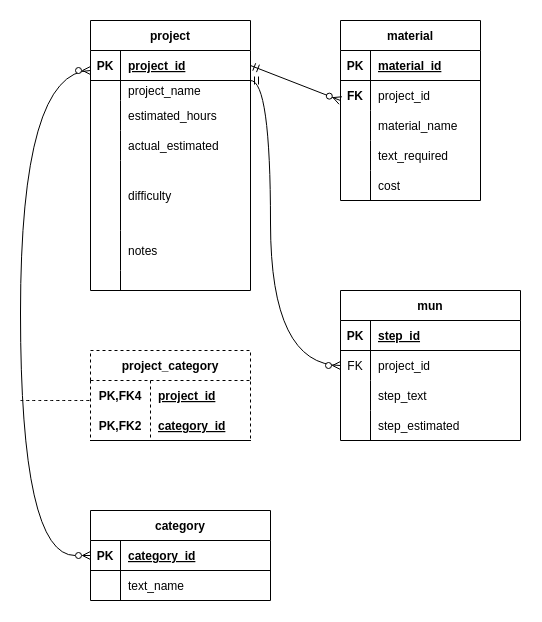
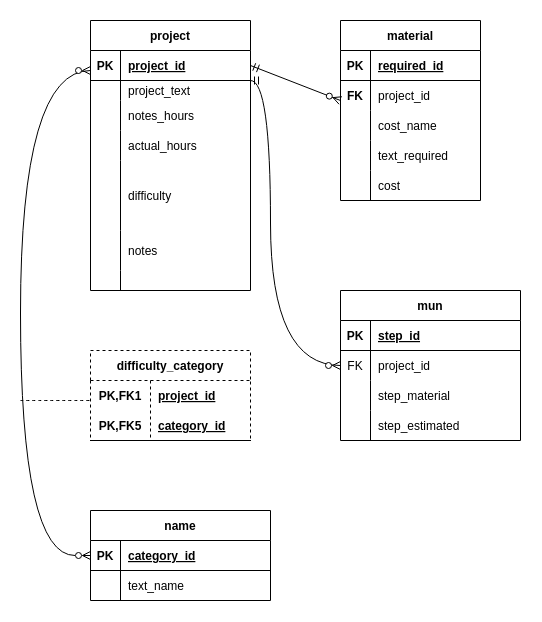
- <mxCell id="27" value="material_id" style="shape=partialRectangle;connectable=0;fillColor=none;top=0;left=0;bottom=0;right=0;align=left;spacingLeft=6;fontStyle=5;overflow=hidden;" vertex="1" parent="25"><mxGeometry x="30" width="110" height="30" as="geometry"><mxRectangle width="110" height="30" as="alternateBounds" /></mxGeometry></mxCell>
+ <mxCell id="27" value="required_id" style="shape=partialRectangle;connectable=0;fillColor=none;top=0;left=0;bottom=0;right=0;align=left;spacingLeft=6;fontStyle=5;overflow=hidden;" vertex="1" parent="25"><mxGeometry x="30" width="110" height="30" as="geometry"><mxRectangle width="110" height="30" as="alternateBounds" /></mxGeometry></mxCell>
- <mxCell id="8" value="project_name" style="shape=partialRectangle;connectable=0;fillColor=none;top=0;left=0;bottom=0;right=0;align=left;spacingLeft=6;overflow=hidden;" vertex="1" parent="6"><mxGeometry x="30" width="130" height="20" as="geometry"><mxRectangle width="130" height="20" as="alternateBounds" /></mxGeometry></mxCell>
+ <mxCell id="8" value="project_text" style="shape=partialRectangle;connectable=0;fillColor=none;top=0;left=0;bottom=0;right=0;align=left;spacingLeft=6;overflow=hidden;" vertex="1" parent="6"><mxGeometry x="30" width="130" height="20" as="geometry"><mxRectangle width="130" height="20" as="alternateBounds" /></mxGeometry></mxCell>
- <mxCell id="11" value="estimated_hours" style="shape=partialRectangle;connectable=0;fillColor=none;top=0;left=0;bottom=0;right=0;align=left;spacingLeft=6;overflow=hidden;" vertex="1" parent="9"><mxGeometry x="30" width="130" height="30" as="geometry"><mxRectangle width="130" height="30" as="alternateBounds" /></mxGeometry></mxCell>
+ <mxCell id="11" value="notes_hours" style="shape=partialRectangle;connectable=0;fillColor=none;top=0;left=0;bottom=0;right=0;align=left;spacingLeft=6;overflow=hidden;" vertex="1" parent="9"><mxGeometry x="30" width="130" height="30" as="geometry"><mxRectangle width="130" height="30" as="alternateBounds" /></mxGeometry></mxCell>
- <mxCell id="33" value="material_name" style="shape=partialRectangle;connectable=0;fillColor=none;top=0;left=0;bottom=0;right=0;align=left;spacingLeft=6;overflow=hidden;" vertex="1" parent="31"><mxGeometry x="30" width="110" height="30" as="geometry"><mxRectangle width="110" height="30" as="alternateBounds" /></mxGeometry></mxCell>
+ <mxCell id="33" value="cost_name" style="shape=partialRectangle;connectable=0;fillColor=none;top=0;left=0;bottom=0;right=0;align=left;spacingLeft=6;overflow=hidden;" vertex="1" parent="31"><mxGeometry x="30" width="110" height="30" as="geometry"><mxRectangle width="110" height="30" as="alternateBounds" /></mxGeometry></mxCell>
- <mxCell id="14" value="actual_estimated" style="shape=partialRectangle;connectable=0;fillColor=none;top=0;left=0;bottom=0;right=0;align=left;spacingLeft=6;overflow=hidden;" vertex="1" parent="12"><mxGeometry x="30" width="130" height="30" as="geometry"><mxRectangle width="130" height="30" as="alternateBounds" /></mxGeometry></mxCell>
+ <mxCell id="14" value="actual_hours" style="shape=partialRectangle;connectable=0;fillColor=none;top=0;left=0;bottom=0;right=0;align=left;spacingLeft=6;overflow=hidden;" vertex="1" parent="12"><mxGeometry x="30" width="130" height="30" as="geometry"><mxRectangle width="130" height="30" as="alternateBounds" /></mxGeometry></mxCell>
- <mxCell id="60" value="project_category" style="shape=table;startSize=30;container=1;collapsible=1;childLayout=tableLayout;fixedRows=1;rowLines=0;fontStyle=1;align=center;resizeLast=1;dashed=1;" vertex="1" parent="1"><mxGeometry x="90" y="350" width="160" height="90" as="geometry" /></mxCell>
+ <mxCell id="60" value="difficulty_category" style="shape=table;startSize=30;container=1;collapsible=1;childLayout=tableLayout;fixedRows=1;rowLines=0;fontStyle=1;align=center;resizeLast=1;dashed=1;" vertex="1" parent="1"><mxGeometry x="90" y="350" width="160" height="90" as="geometry" /></mxCell>
- <mxCell id="62" value="PK,FK4" style="shape=partialRectangle;connectable=0;fillColor=none;top=0;left=0;bottom=0;right=0;fontStyle=1;overflow=hidden;" vertex="1" parent="61"><mxGeometry width="60" height="30" as="geometry"><mxRectangle width="60" height="30" as="alternateBounds" /></mxGeometry></mxCell>
+ <mxCell id="62" value="PK,FK1" style="shape=partialRectangle;connectable=0;fillColor=none;top=0;left=0;bottom=0;right=0;fontStyle=1;overflow=hidden;" vertex="1" parent="61"><mxGeometry width="60" height="30" as="geometry"><mxRectangle width="60" height="30" as="alternateBounds" /></mxGeometry></mxCell>
- <mxCell id="49" value="step_text" style="shape=partialRectangle;connectable=0;fillColor=none;top=0;left=0;bottom=0;right=0;align=left;spacingLeft=6;overflow=hidden;" vertex="1" parent="47"><mxGeometry x="30" width="150" height="30" as="geometry"><mxRectangle width="150" height="30" as="alternateBounds" /></mxGeometry></mxCell>
+ <mxCell id="49" value="step_material" style="shape=partialRectangle;connectable=0;fillColor=none;top=0;left=0;bottom=0;right=0;align=left;spacingLeft=6;overflow=hidden;" vertex="1" parent="47"><mxGeometry x="30" width="150" height="30" as="geometry"><mxRectangle width="150" height="30" as="alternateBounds" /></mxGeometry></mxCell>
- <mxCell id="65" value="PK,FK2" style="shape=partialRectangle;connectable=0;fillColor=none;top=0;left=0;bottom=0;right=0;fontStyle=1;overflow=hidden;" vertex="1" parent="64"><mxGeometry width="60" height="30" as="geometry"><mxRectangle width="60" height="30" as="alternateBounds" /></mxGeometry></mxCell>
+ <mxCell id="65" value="PK,FK5" style="shape=partialRectangle;connectable=0;fillColor=none;top=0;left=0;bottom=0;right=0;fontStyle=1;overflow=hidden;" vertex="1" parent="64"><mxGeometry width="60" height="30" as="geometry"><mxRectangle width="60" height="30" as="alternateBounds" /></mxGeometry></mxCell>
- <mxCell id="53" value="category" style="shape=table;startSize=30;container=1;collapsible=1;childLayout=tableLayout;fixedRows=1;rowLines=0;fontStyle=1;align=center;resizeLast=1;" vertex="1" parent="1"><mxGeometry x="90" y="510" width="180" height="90" as="geometry" /></mxCell>
+ <mxCell id="53" value="name" style="shape=table;startSize=30;container=1;collapsible=1;childLayout=tableLayout;fixedRows=1;rowLines=0;fontStyle=1;align=center;resizeLast=1;" vertex="1" parent="1"><mxGeometry x="90" y="510" width="180" height="90" as="geometry" /></mxCell>
